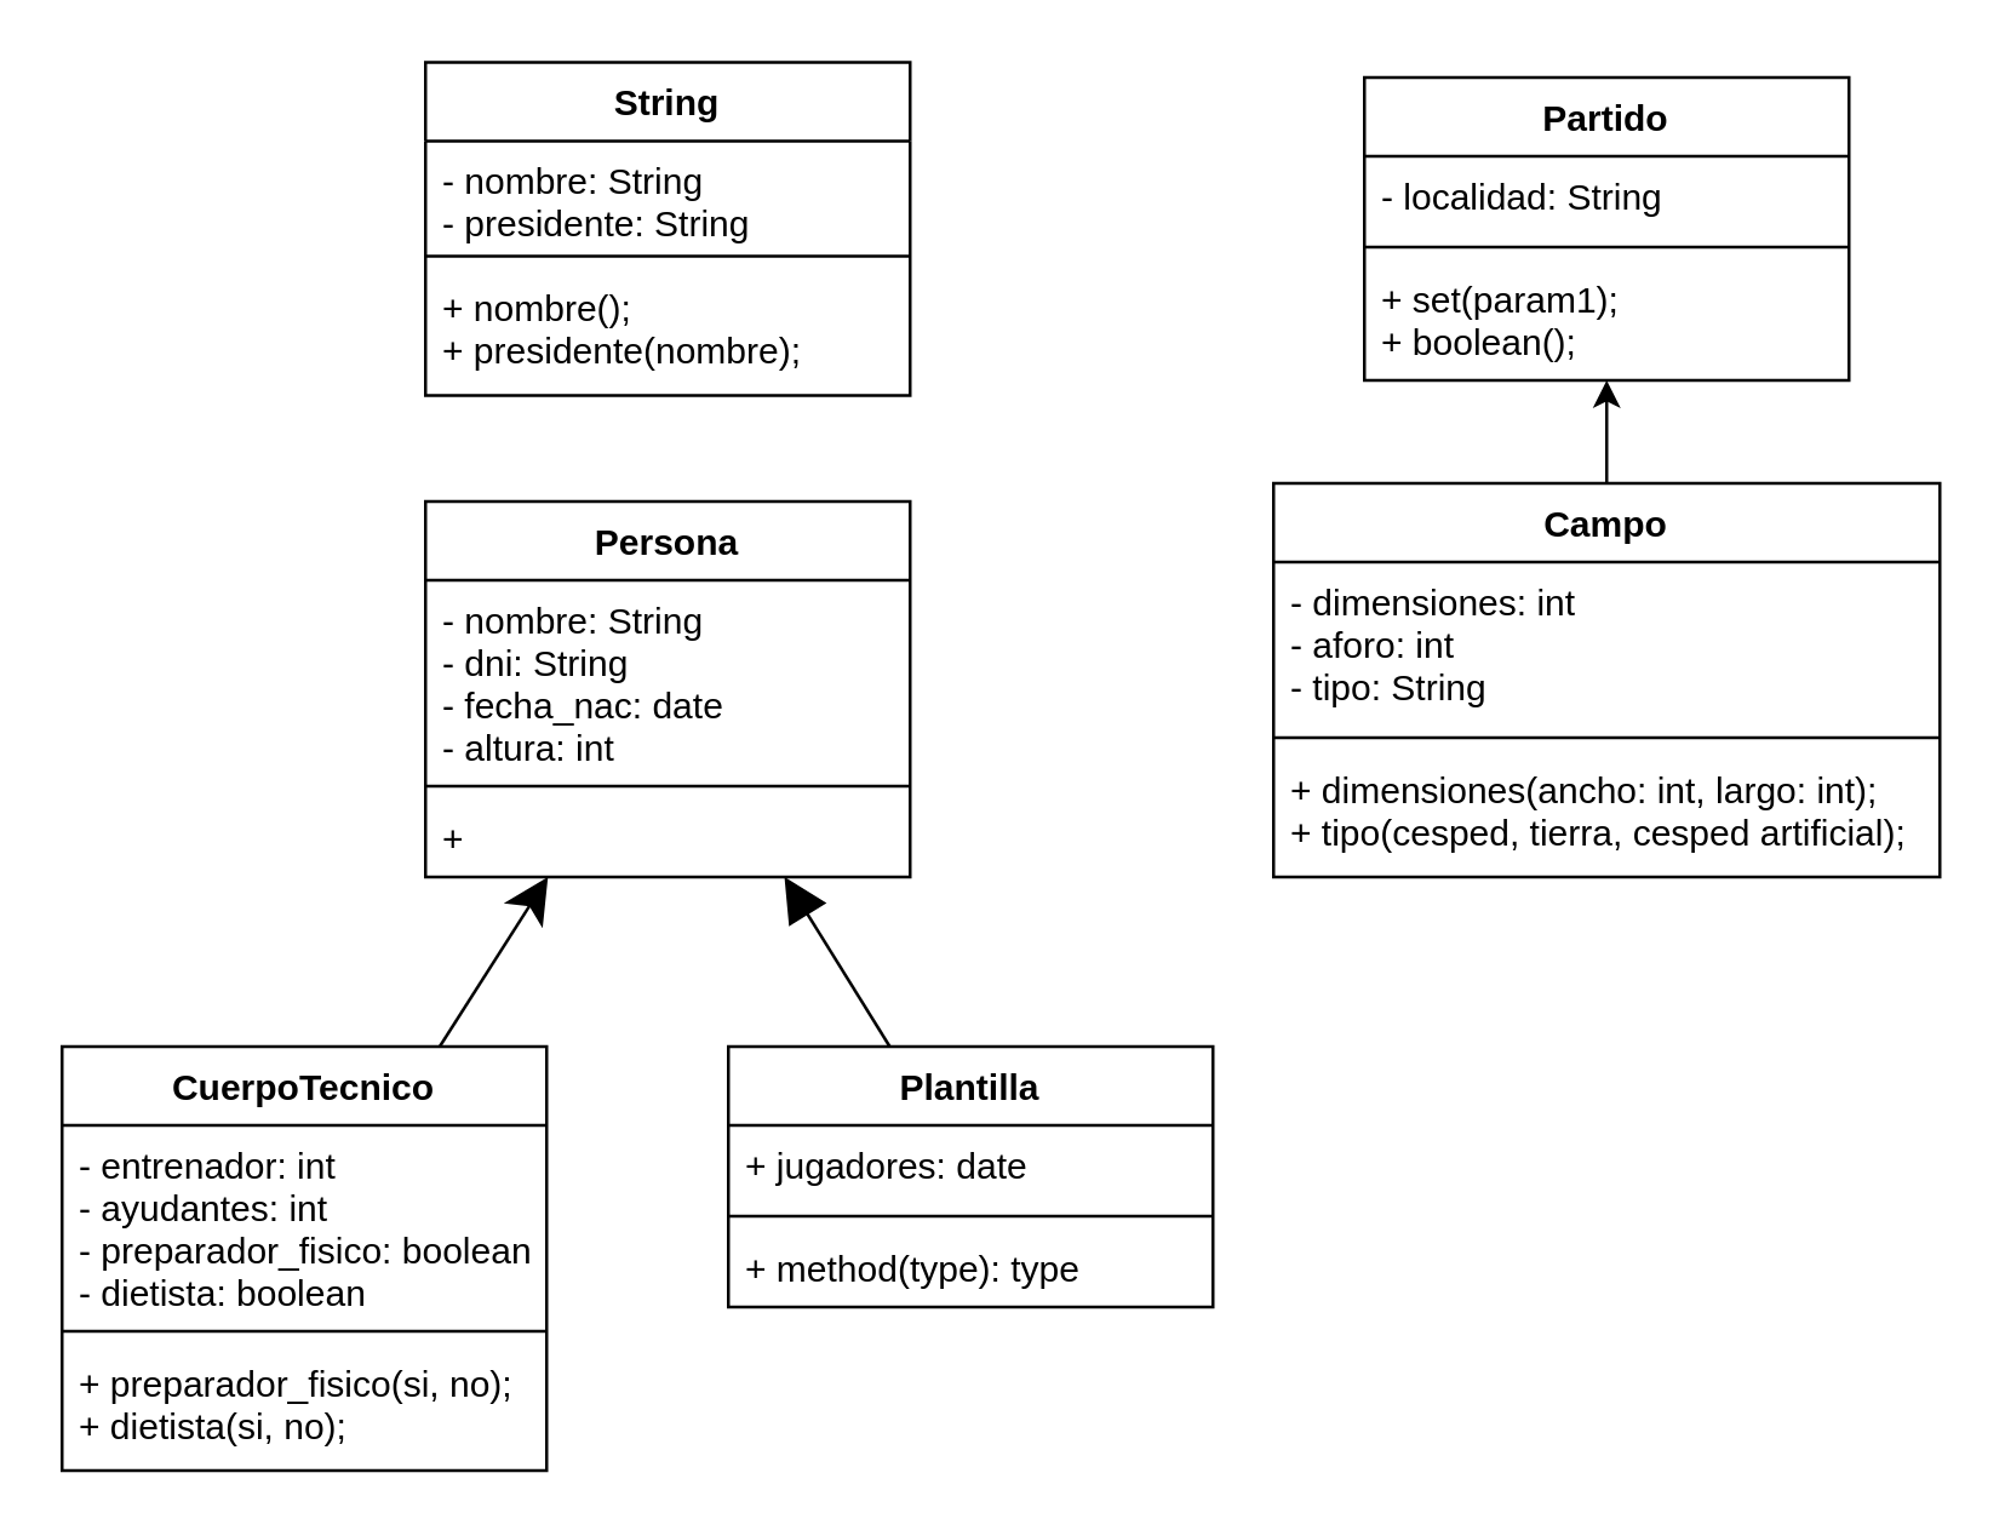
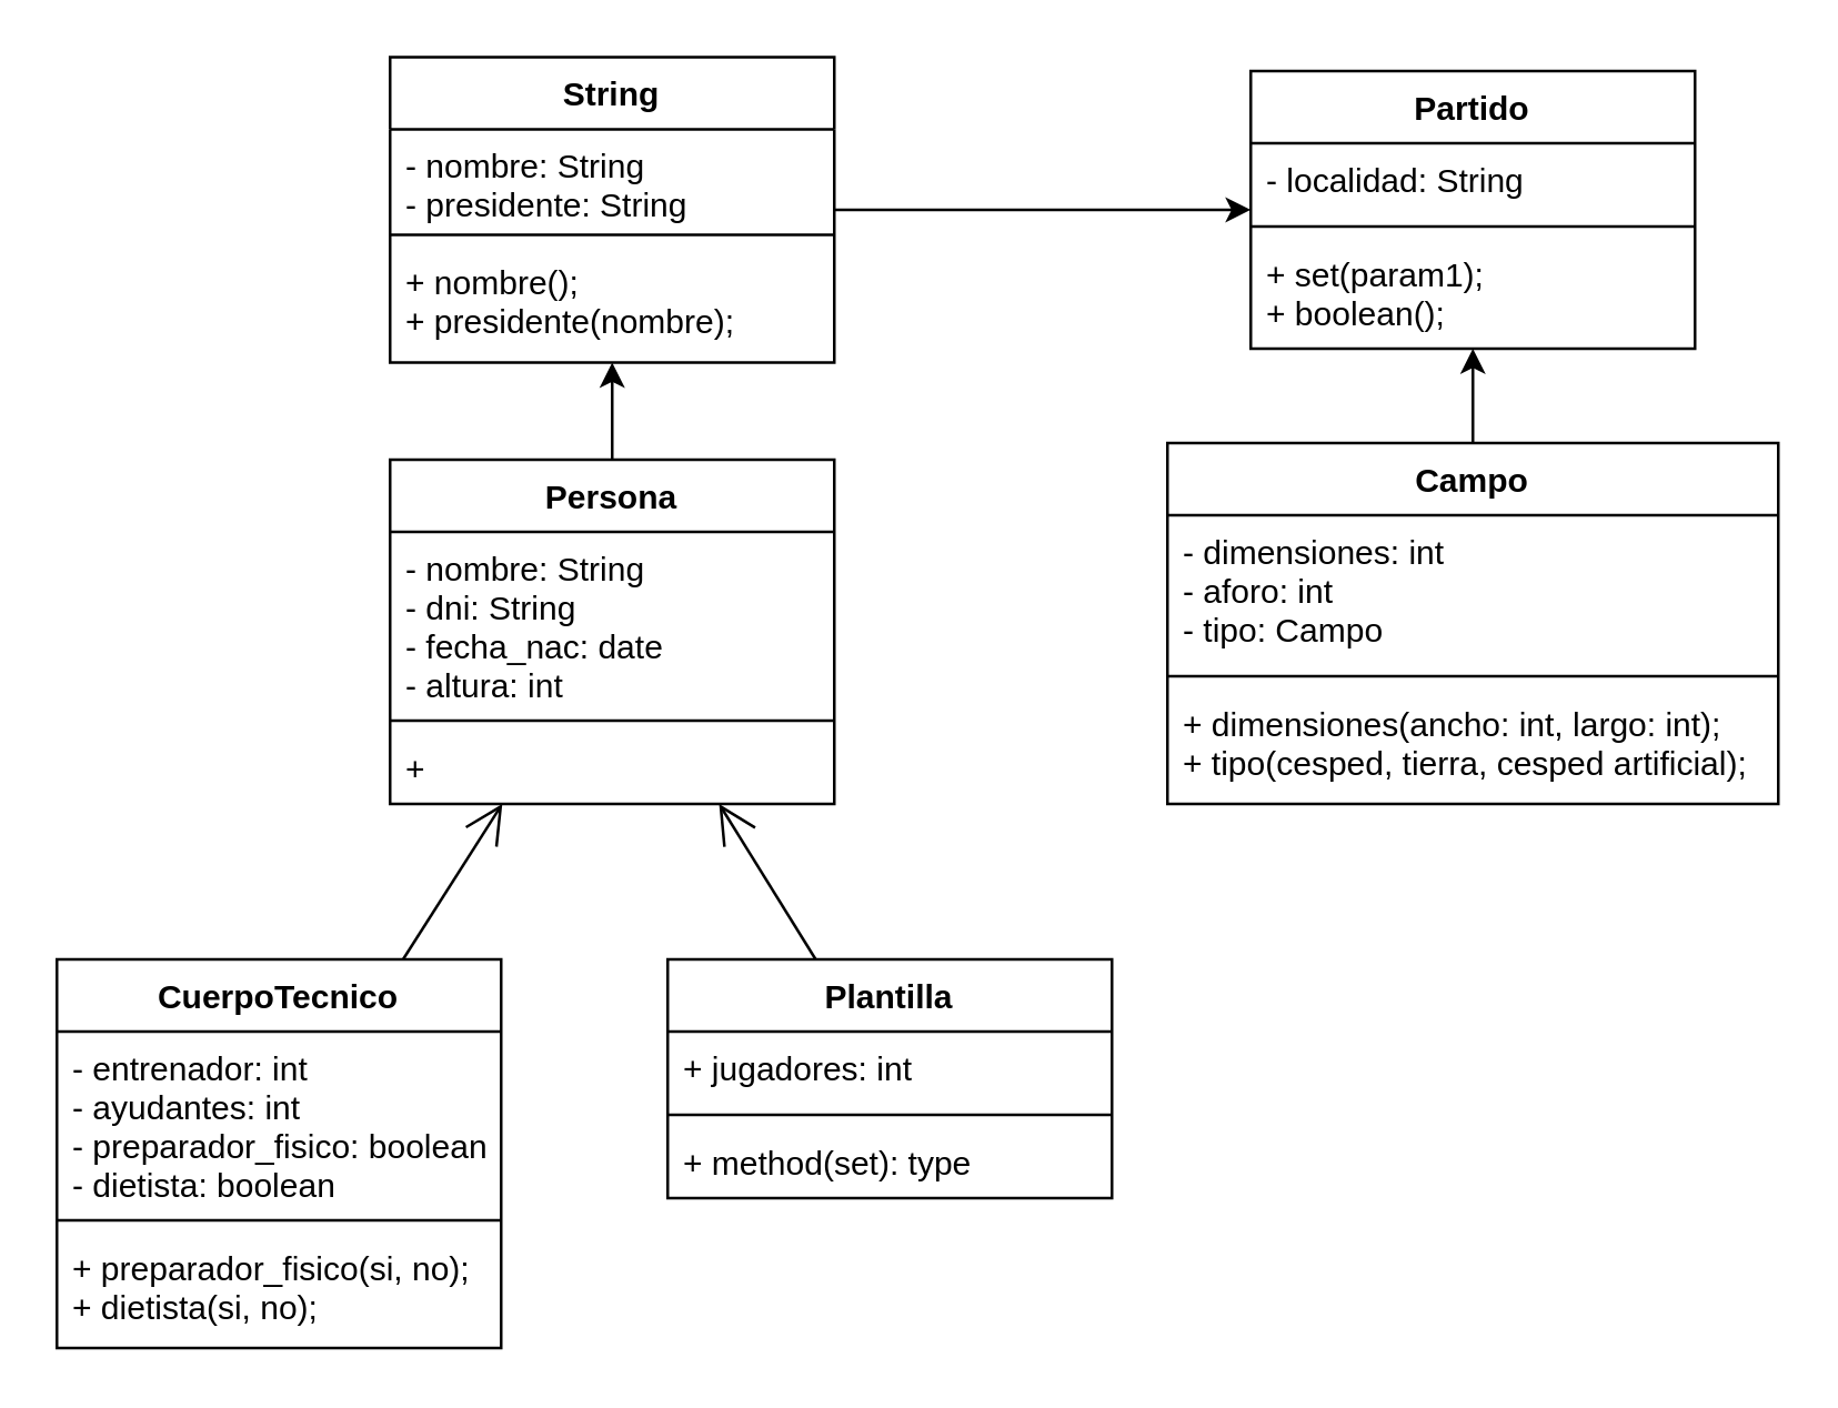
+ <mxCell id="11" style="edgeStyle=orthogonalEdgeStyle;rounded=0;orthogonalLoop=1;jettySize=auto;html=1;" edge="1" parent="1" source="12" target="2"><mxGeometry relative="1" as="geometry" /></mxCell>
+ <mxCell id="26" style="edgeStyle=orthogonalEdgeStyle;rounded=0;orthogonalLoop=1;jettySize=auto;html=1;" edge="1" parent="1" source="27" target="12"><mxGeometry relative="1" as="geometry" /></mxCell>
- <mxCell id="8" value="- dimensiones: int&#10;- aforo: int&#10;- tipo: String" style="text;strokeColor=none;fillColor=none;align=left;verticalAlign=top;spacingLeft=4;spacingRight=4;overflow=hidden;rotatable=0;points=[[0,0.5],[1,0.5]];portConstraint=eastwest;" vertex="1" parent="7"><mxGeometry y="26" width="220" height="54" as="geometry" /></mxCell>
+ <mxCell id="8" value="- dimensiones: int&#10;- aforo: int&#10;- tipo: Campo" style="text;strokeColor=none;fillColor=none;align=left;verticalAlign=top;spacingLeft=4;spacingRight=4;overflow=hidden;rotatable=0;points=[[0,0.5],[1,0.5]];portConstraint=eastwest;" vertex="1" parent="7"><mxGeometry y="26" width="220" height="54" as="geometry" /></mxCell>
- <mxCell id="24" value="" style="endArrow=classic;endFill=1;endSize=12;html=1;rounded=0;" edge="1" parent="1" source="20" target="27"><mxGeometry width="160" relative="1" as="geometry"><mxPoint x="300" y="355" as="sourcePoint" /><mxPoint x="120" y="315" as="targetPoint" /></mxGeometry></mxCell>
+ <mxCell id="24" value="" style="endArrow=open;endFill=1;endSize=12;html=1;rounded=0;" edge="1" parent="1" source="20" target="27"><mxGeometry width="160" relative="1" as="geometry"><mxPoint x="300" y="355" as="sourcePoint" /><mxPoint x="120" y="315" as="targetPoint" /></mxGeometry></mxCell>
- <mxCell id="25" value="" style="endArrow=block;endFill=1;endSize=12;html=1;rounded=0;" edge="1" parent="1" source="16" target="27"><mxGeometry width="160" relative="1" as="geometry"><mxPoint x="300" y="355" as="sourcePoint" /><mxPoint x="270" y="325" as="targetPoint" /></mxGeometry></mxCell>
+ <mxCell id="25" value="" style="endArrow=open;endFill=1;endSize=12;html=1;rounded=0;" edge="1" parent="1" source="16" target="27"><mxGeometry width="160" relative="1" as="geometry"><mxPoint x="300" y="355" as="sourcePoint" /><mxPoint x="270" y="325" as="targetPoint" /></mxGeometry></mxCell>
- <mxCell id="17" value="+ jugadores: date" style="text;strokeColor=none;fillColor=none;align=left;verticalAlign=top;spacingLeft=4;spacingRight=4;overflow=hidden;rotatable=0;points=[[0,0.5],[1,0.5]];portConstraint=eastwest;" vertex="1" parent="16"><mxGeometry y="26" width="160" height="26" as="geometry" /></mxCell>
+ <mxCell id="17" value="+ jugadores: int" style="text;strokeColor=none;fillColor=none;align=left;verticalAlign=top;spacingLeft=4;spacingRight=4;overflow=hidden;rotatable=0;points=[[0,0.5],[1,0.5]];portConstraint=eastwest;" vertex="1" parent="16"><mxGeometry y="26" width="160" height="26" as="geometry" /></mxCell>
- <mxCell id="19" value="+ method(type): type" style="text;strokeColor=none;fillColor=none;align=left;verticalAlign=top;spacingLeft=4;spacingRight=4;overflow=hidden;rotatable=0;points=[[0,0.5],[1,0.5]];portConstraint=eastwest;" vertex="1" parent="16"><mxGeometry y="60" width="160" height="26" as="geometry" /></mxCell>
+ <mxCell id="19" value="+ method(set): type" style="text;strokeColor=none;fillColor=none;align=left;verticalAlign=top;spacingLeft=4;spacingRight=4;overflow=hidden;rotatable=0;points=[[0,0.5],[1,0.5]];portConstraint=eastwest;" vertex="1" parent="16"><mxGeometry y="60" width="160" height="26" as="geometry" /></mxCell>
